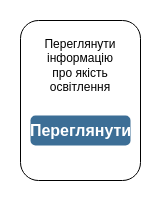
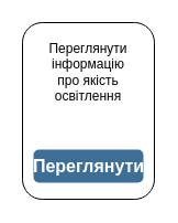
- <mxCell id="4" value="Переглянути" style="strokeWidth=1;shadow=0;dashed=0;align=center;html=1;shape=mxgraph.mockup.forms.rrect;rSize=5;strokeColor=none;fontColor=#ffffff;fillColor=#3C6E96;fontSize=16;fontStyle=1;" vertex="1" parent="1"><mxGeometry x="30" y="115" width="100" height="30" as="geometry" /></mxCell>
+ <mxCell id="4" value="Переглянути" style="strokeWidth=1;shadow=0;dashed=0;align=center;html=1;shape=mxgraph.mockup.forms.rrect;rSize=5;strokeColor=none;fontColor=#ffffff;fillColor=#3C6E96;fontSize=16;fontStyle=1;" vertex="1" parent="1"><mxGeometry x="30" y="135" width="100" height="30" as="geometry" /></mxCell>
